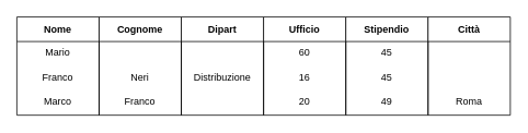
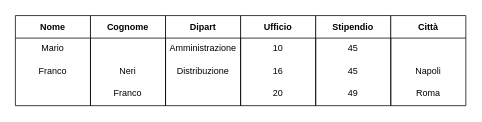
- <mxCell id="13" value="60" style="text;strokeColor=none;fillColor=none;spacingLeft=4;spacingRight=4;overflow=hidden;rotatable=0;points=[[0,0.5],[1,0.5]];portConstraint=eastwest;fontSize=12;align=center;" vertex="1" parent="12"><mxGeometry y="30" width="100" height="30" as="geometry" /></mxCell>
+ <mxCell id="13" value="10" style="text;strokeColor=none;fillColor=none;spacingLeft=4;spacingRight=4;overflow=hidden;rotatable=0;points=[[0,0.5],[1,0.5]];portConstraint=eastwest;fontSize=12;align=center;" vertex="1" parent="12"><mxGeometry y="30" width="100" height="30" as="geometry" /></mxCell>
+ <mxCell id="10" value="Amministrazione" style="text;strokeColor=none;fillColor=none;spacingLeft=4;spacingRight=4;overflow=hidden;rotatable=0;points=[[0,0.5],[1,0.5]];portConstraint=eastwest;fontSize=12;align=center;" vertex="1" parent="9"><mxGeometry y="30" width="100" height="30" as="geometry" /></mxCell>
+ <mxCell id="21" value="Napoli" style="text;strokeColor=none;fillColor=none;spacingLeft=4;spacingRight=4;overflow=hidden;rotatable=0;points=[[0,0.5],[1,0.5]];portConstraint=eastwest;fontSize=12;align=center;" vertex="1" parent="20"><mxGeometry y="60" width="100" height="30" as="geometry" /></mxCell>
- <mxCell id="5" value="Marco" style="text;strokeColor=none;fillColor=none;spacingLeft=4;spacingRight=4;overflow=hidden;rotatable=0;points=[[0,0.5],[1,0.5]];portConstraint=eastwest;fontSize=12;align=center;" vertex="1" parent="2"><mxGeometry y="90" width="100" height="30" as="geometry" /></mxCell>
